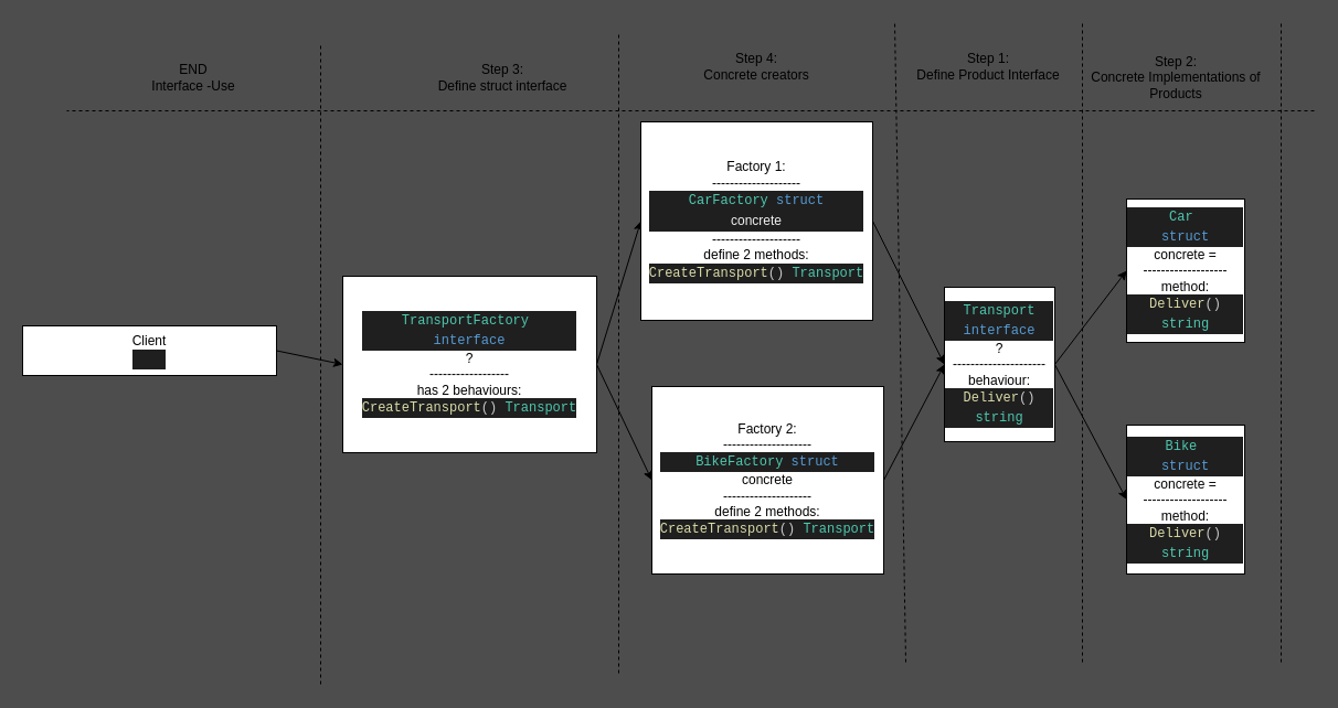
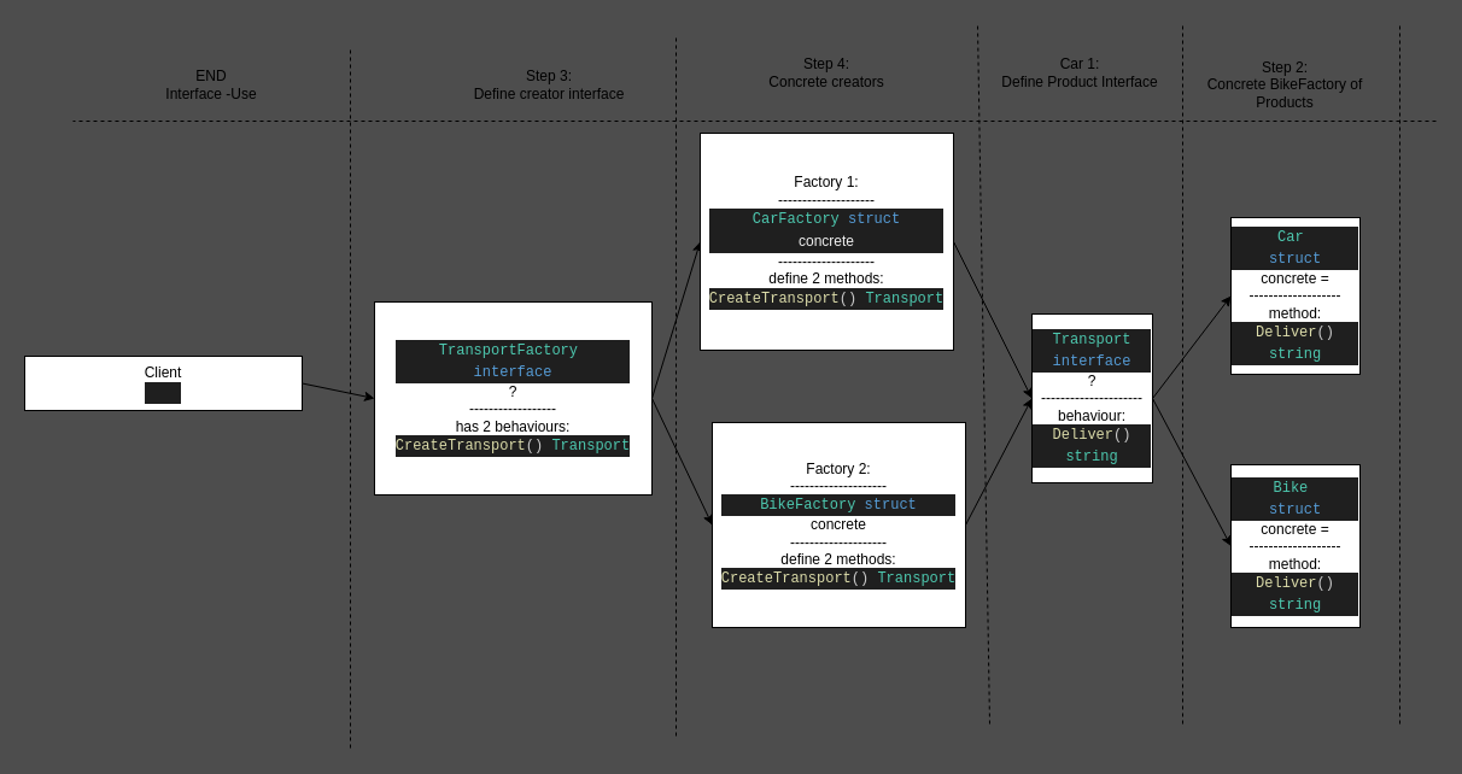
- <mxCell id="16" value="Step 1:&lt;br&gt;Define Product Interface" style="text;html=1;strokeColor=none;fillColor=none;align=center;verticalAlign=middle;whiteSpace=wrap;rounded=0;" parent="1" vertex="1"><mxGeometry x="810" y="20" width="170" height="80" as="geometry" /></mxCell>
+ <mxCell id="16" value="Car 1:&lt;br&gt;Define Product Interface" style="text;html=1;strokeColor=none;fillColor=none;align=center;verticalAlign=middle;whiteSpace=wrap;rounded=0;" parent="1" vertex="1"><mxGeometry x="810" y="20" width="170" height="80" as="geometry" /></mxCell>
- <mxCell id="24" value="Step 3: &lt;br&gt;Define struct interface" style="text;html=1;strokeColor=none;fillColor=none;align=center;verticalAlign=middle;whiteSpace=wrap;rounded=0;" parent="1" vertex="1"><mxGeometry x="370" y="30" width="170" height="80" as="geometry" /></mxCell>
+ <mxCell id="24" value="Step 3: &lt;br&gt;Define creator interface" style="text;html=1;strokeColor=none;fillColor=none;align=center;verticalAlign=middle;whiteSpace=wrap;rounded=0;" parent="1" vertex="1"><mxGeometry x="370" y="30" width="170" height="80" as="geometry" /></mxCell>
- <mxCell id="22" value="Step 2: &lt;br&gt;Concrete Implementations of Products" style="text;html=1;strokeColor=none;fillColor=none;align=center;verticalAlign=middle;whiteSpace=wrap;rounded=0;" parent="1" vertex="1"><mxGeometry x="980" y="30" width="170" height="80" as="geometry" /></mxCell>
+ <mxCell id="22" value="Step 2: &lt;br&gt;Concrete BikeFactory of Products" style="text;html=1;strokeColor=none;fillColor=none;align=center;verticalAlign=middle;whiteSpace=wrap;rounded=0;" parent="1" vertex="1"><mxGeometry x="980" y="30" width="170" height="80" as="geometry" /></mxCell>
